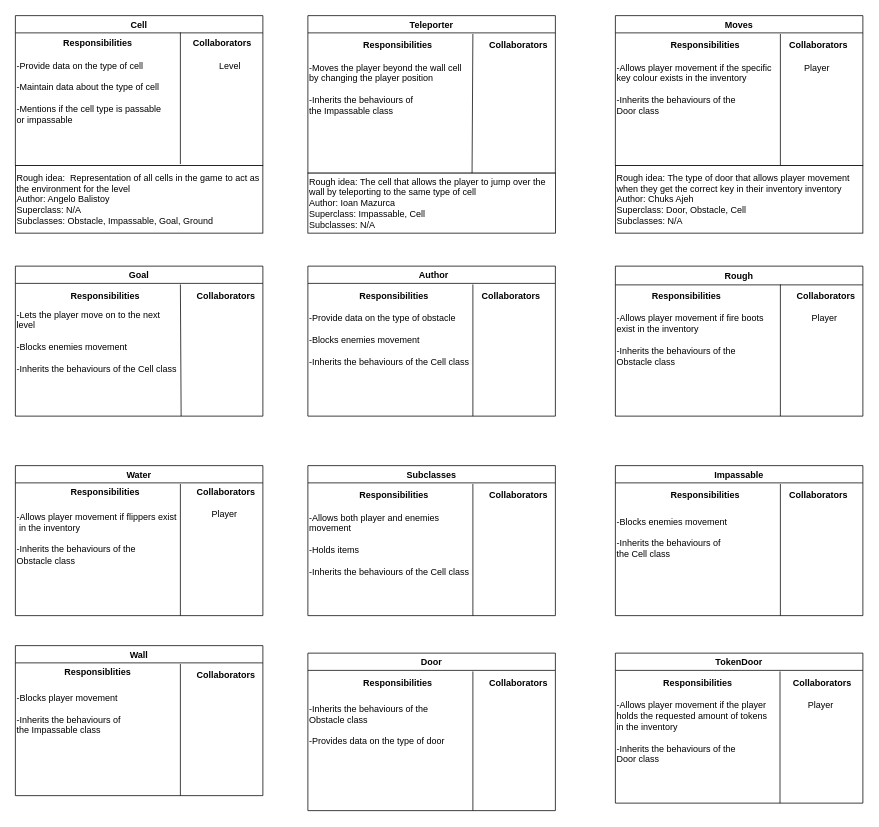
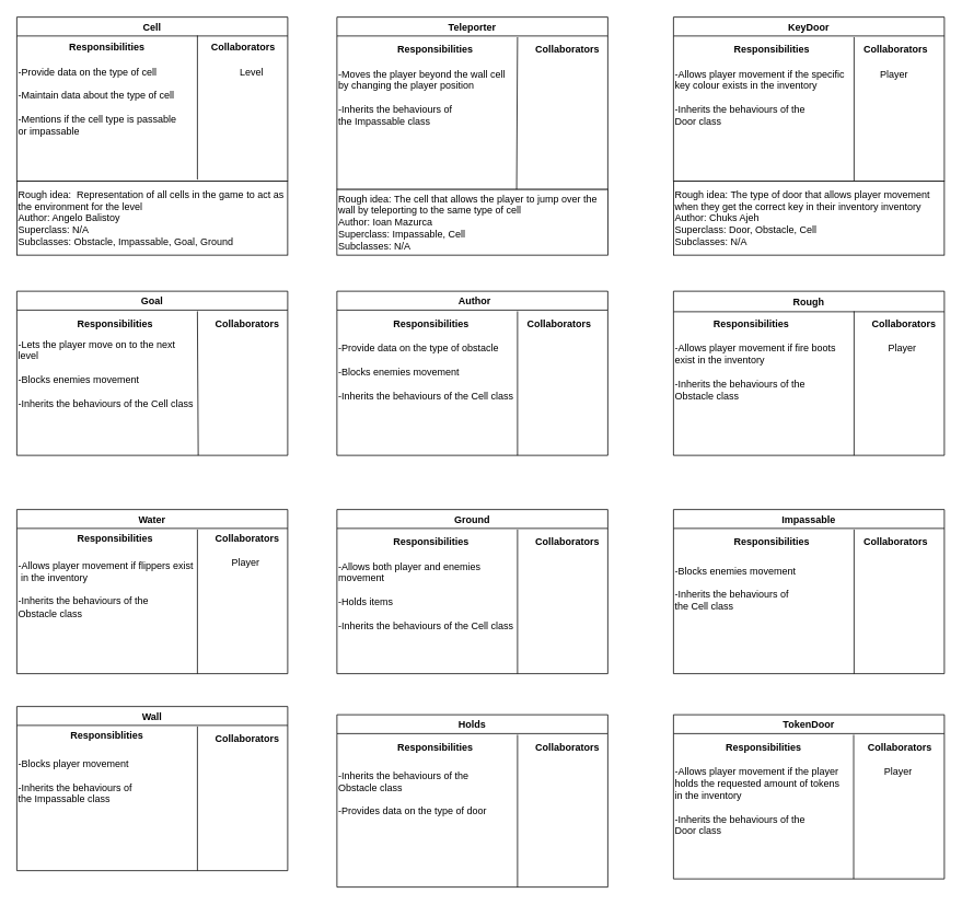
- <mxCell id="62" value="Moves" style="swimlane;" parent="1" vertex="1"><mxGeometry x="820" y="20" width="330" height="200" as="geometry" /></mxCell>
+ <mxCell id="62" value="KeyDoor" style="swimlane;" parent="1" vertex="1"><mxGeometry x="820" y="20" width="330" height="200" as="geometry" /></mxCell>
- <mxCell id="18" value="Subclasses" style="swimlane;" parent="1" vertex="1"><mxGeometry x="410" y="620" width="330" height="200" as="geometry" /></mxCell>
+ <mxCell id="18" value="Ground" style="swimlane;" parent="1" vertex="1"><mxGeometry x="410" y="620" width="330" height="200" as="geometry" /></mxCell>
- <mxCell id="41" value="Door" style="swimlane;" parent="1" vertex="1"><mxGeometry x="410" y="870" width="330" height="210" as="geometry" /></mxCell>
+ <mxCell id="41" value="Holds" style="swimlane;" parent="1" vertex="1"><mxGeometry x="410" y="870" width="330" height="210" as="geometry" /></mxCell>
